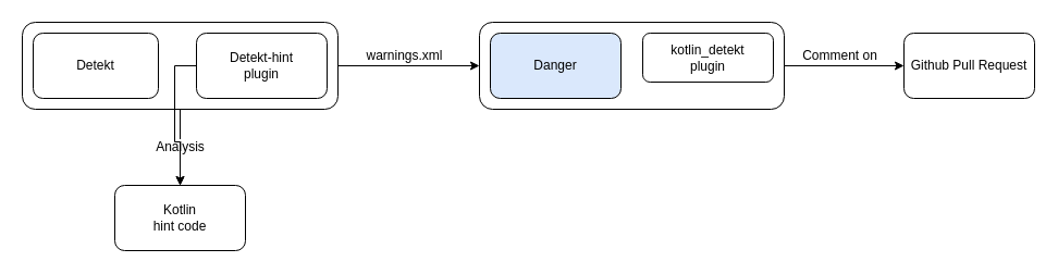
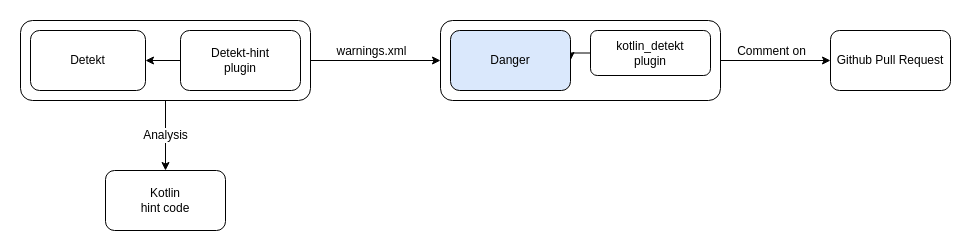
+ <mxCell id="14" style="edgeStyle=orthogonalEdgeStyle;rounded=0;orthogonalLoop=1;jettySize=auto;html=1;exitX=0;exitY=0.5;exitDx=0;exitDy=0;" edge="1" parent="1" source="15" target="16"><mxGeometry relative="1" as="geometry" /></mxCell>
- <mxCell id="12" style="edgeStyle=orthogonalEdgeStyle;rounded=0;orthogonalLoop=1;jettySize=auto;html=1;exitX=0;exitY=0.5;exitDx=0;exitDy=0;" edge="1" parent="1" source="13" target="11"><mxGeometry relative="1" as="geometry" /></mxCell>
+ <mxCell id="12" style="edgeStyle=orthogonalEdgeStyle;rounded=0;orthogonalLoop=1;jettySize=auto;html=1;exitX=0;exitY=0.5;exitDx=0;exitDy=0;entryX=1;entryY=0.5;entryDx=0;entryDy=0;" edge="1" parent="1" source="13" target="10"><mxGeometry relative="1" as="geometry" /></mxCell>
